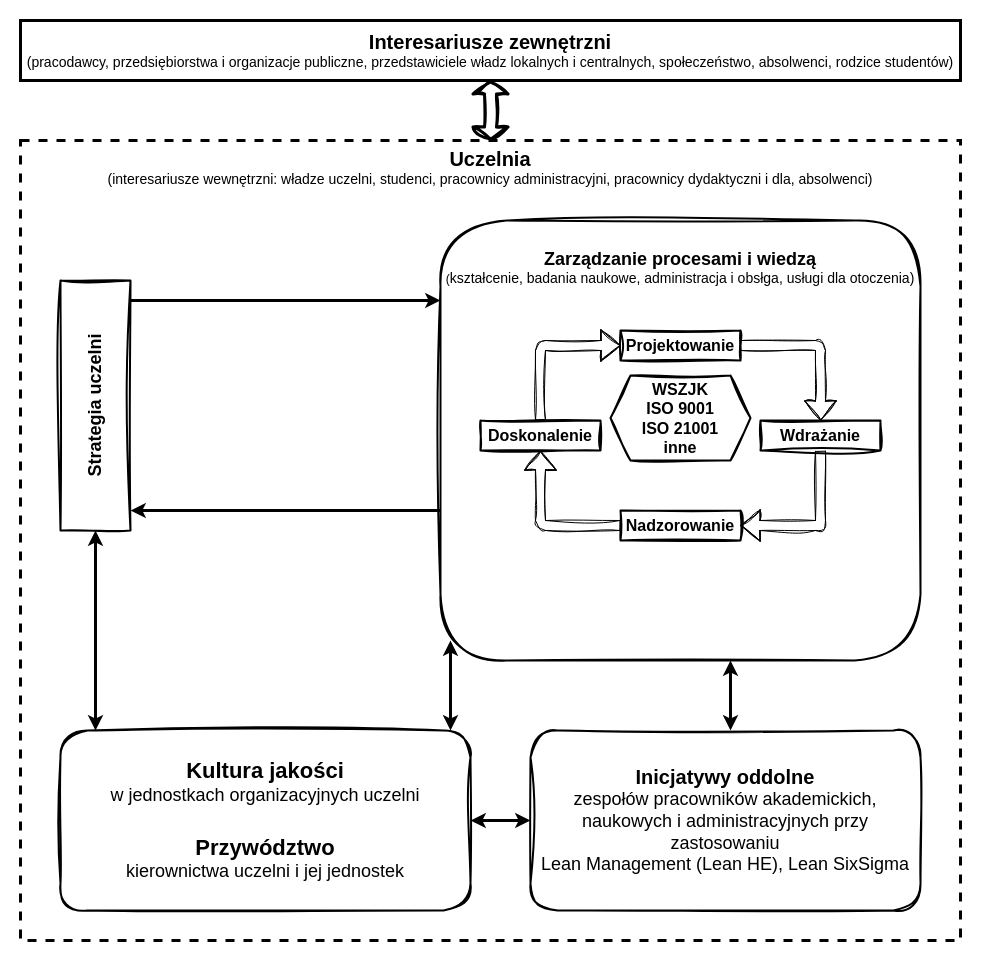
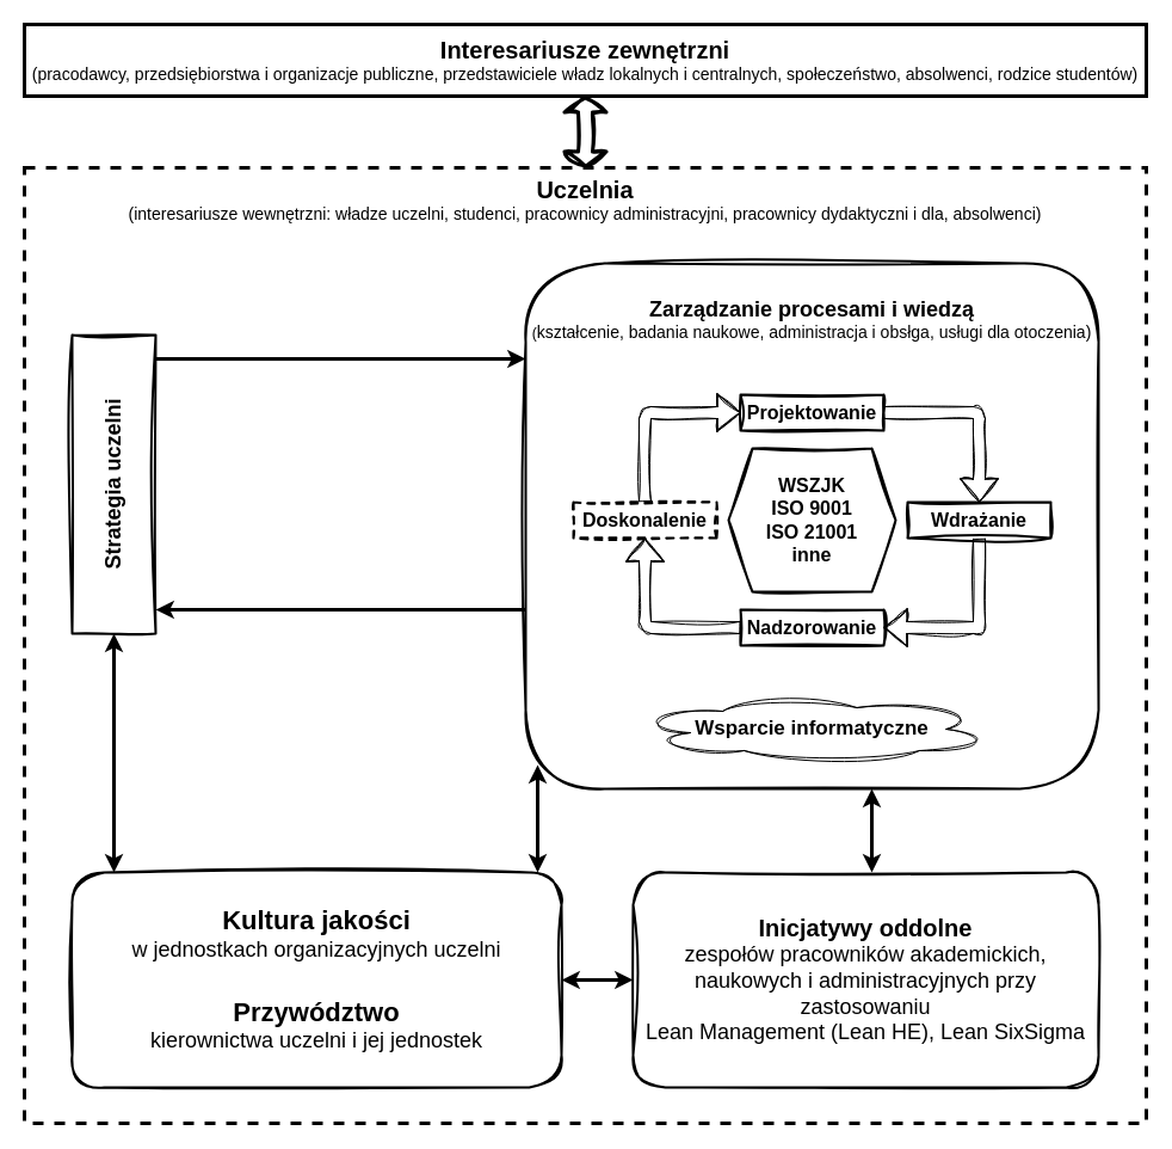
- <mxCell id="24" value="&lt;b style=&quot;font-size: 16px;&quot;&gt;WSZJK&lt;br&gt;ISO 9001&lt;br&gt;ISO 21001&lt;br&gt;inne&lt;/b&gt;" style="shape=hexagon;perimeter=hexagonPerimeter2;whiteSpace=wrap;html=1;fixedSize=1;sketch=1;curveFitting=1;jiggle=2;strokeWidth=2;" vertex="1" parent="15"><mxGeometry x="130" y="45" width="140" height="85" as="geometry" /></mxCell>
+ <mxCell id="24" value="&lt;b style=&quot;font-size: 16px;&quot;&gt;WSZJK&lt;br&gt;ISO 9001&lt;br&gt;ISO 21001&lt;br&gt;inne&lt;/b&gt;" style="shape=hexagon;perimeter=hexagonPerimeter2;whiteSpace=wrap;html=1;fixedSize=1;sketch=1;curveFitting=1;jiggle=2;strokeWidth=2;" vertex="1" parent="15"><mxGeometry x="130" y="45" width="140" height="120" as="geometry" /></mxCell>
- <mxCell id="19" value="&lt;b&gt;&lt;font style=&quot;font-size: 16px;&quot;&gt;Doskonalenie&lt;/font&gt;&lt;/b&gt;" style="rounded=0;whiteSpace=wrap;html=1;strokeWidth=2;sketch=1;curveFitting=1;jiggle=2;" vertex="1" parent="15"><mxGeometry y="90" width="120" height="30" as="geometry" /></mxCell>
+ <mxCell id="19" value="&lt;b&gt;&lt;font style=&quot;font-size: 16px;&quot;&gt;Doskonalenie&lt;/font&gt;&lt;/b&gt;" style="rounded=0;whiteSpace=wrap;html=1;strokeWidth=2;sketch=1;curveFitting=1;jiggle=2;dashed=1;" vertex="1" parent="15"><mxGeometry y="90" width="120" height="30" as="geometry" /></mxCell>
+ <mxCell id="25" value="&lt;b style=&quot;border-color: var(--border-color);&quot;&gt;&lt;font style=&quot;border-color: var(--border-color); font-size: 17px;&quot;&gt;Wsparcie informatyczne&lt;/font&gt;&lt;/b&gt;" style="ellipse;shape=cloud;whiteSpace=wrap;html=1;sketch=1;curveFitting=1;jiggle=2;" vertex="1" parent="14"><mxGeometry x="50" y="250" width="300" height="60" as="geometry" /></mxCell>
